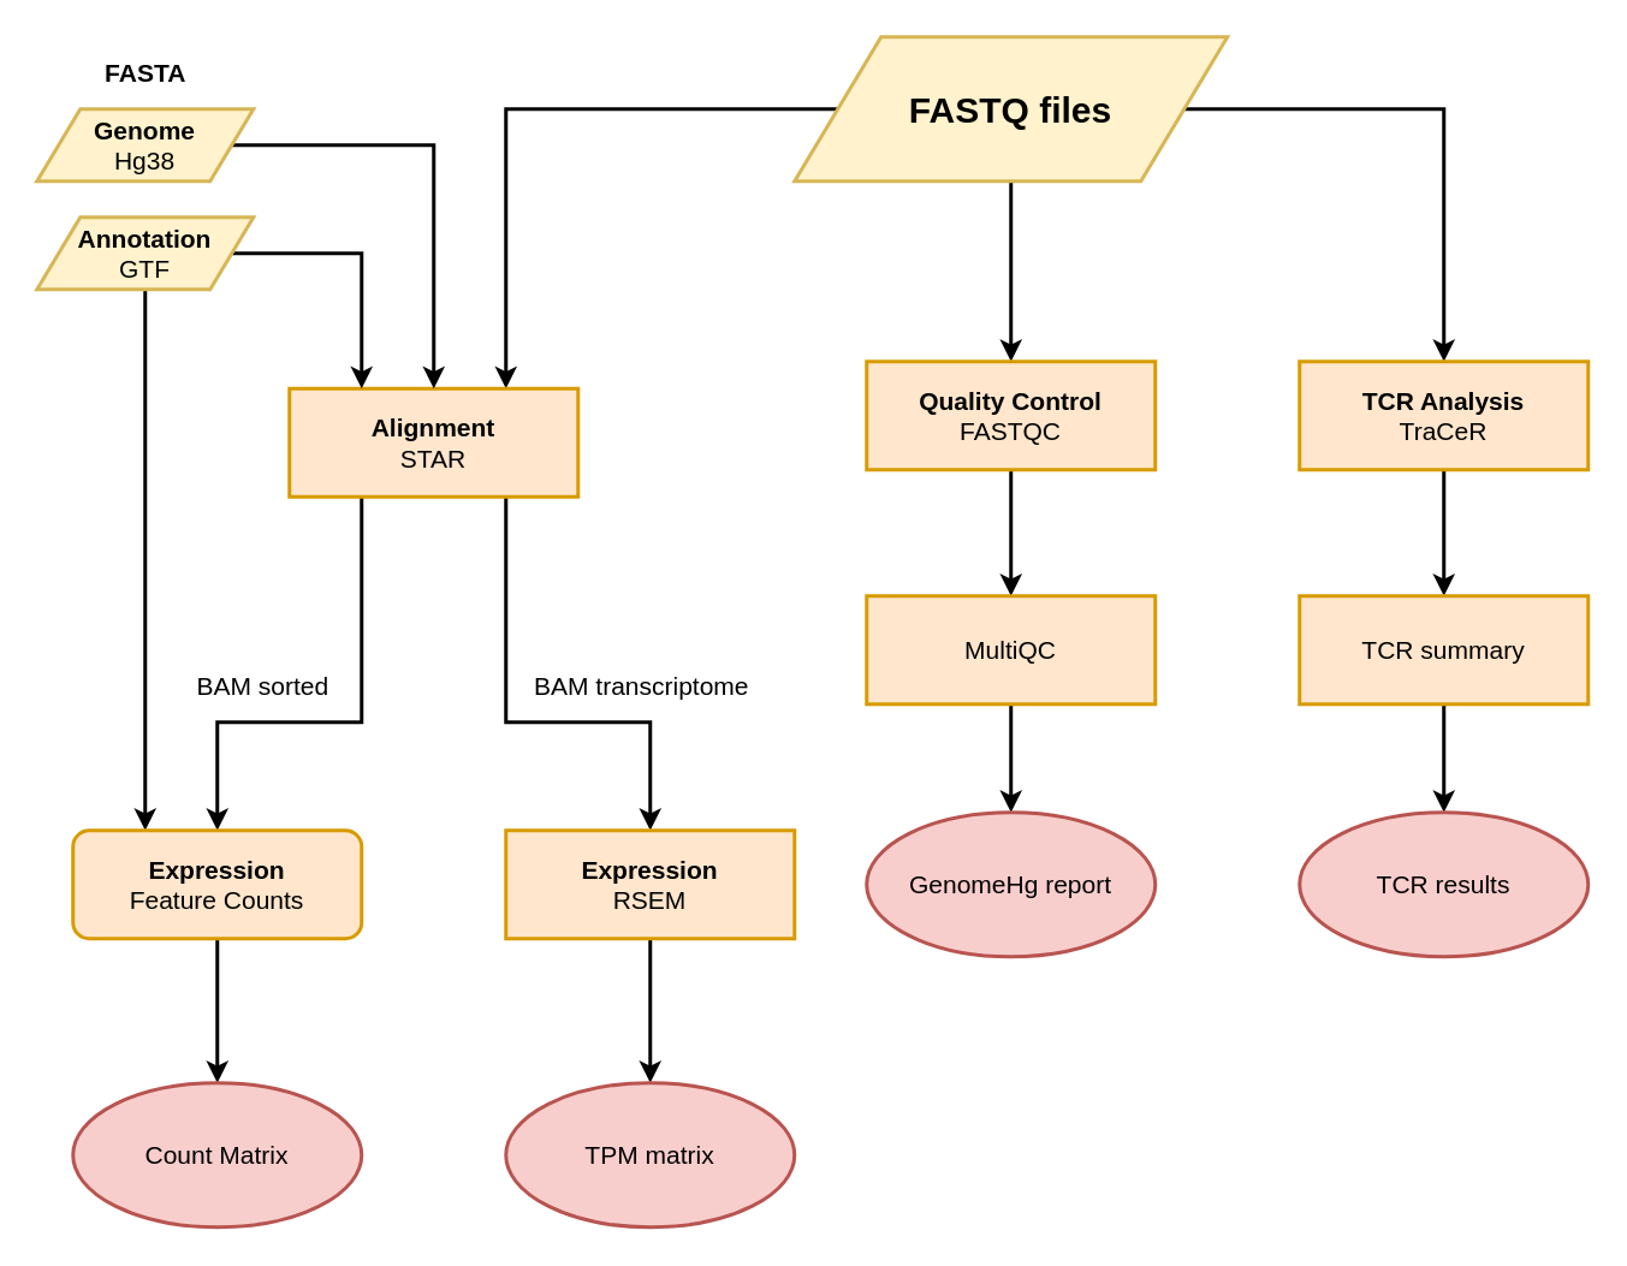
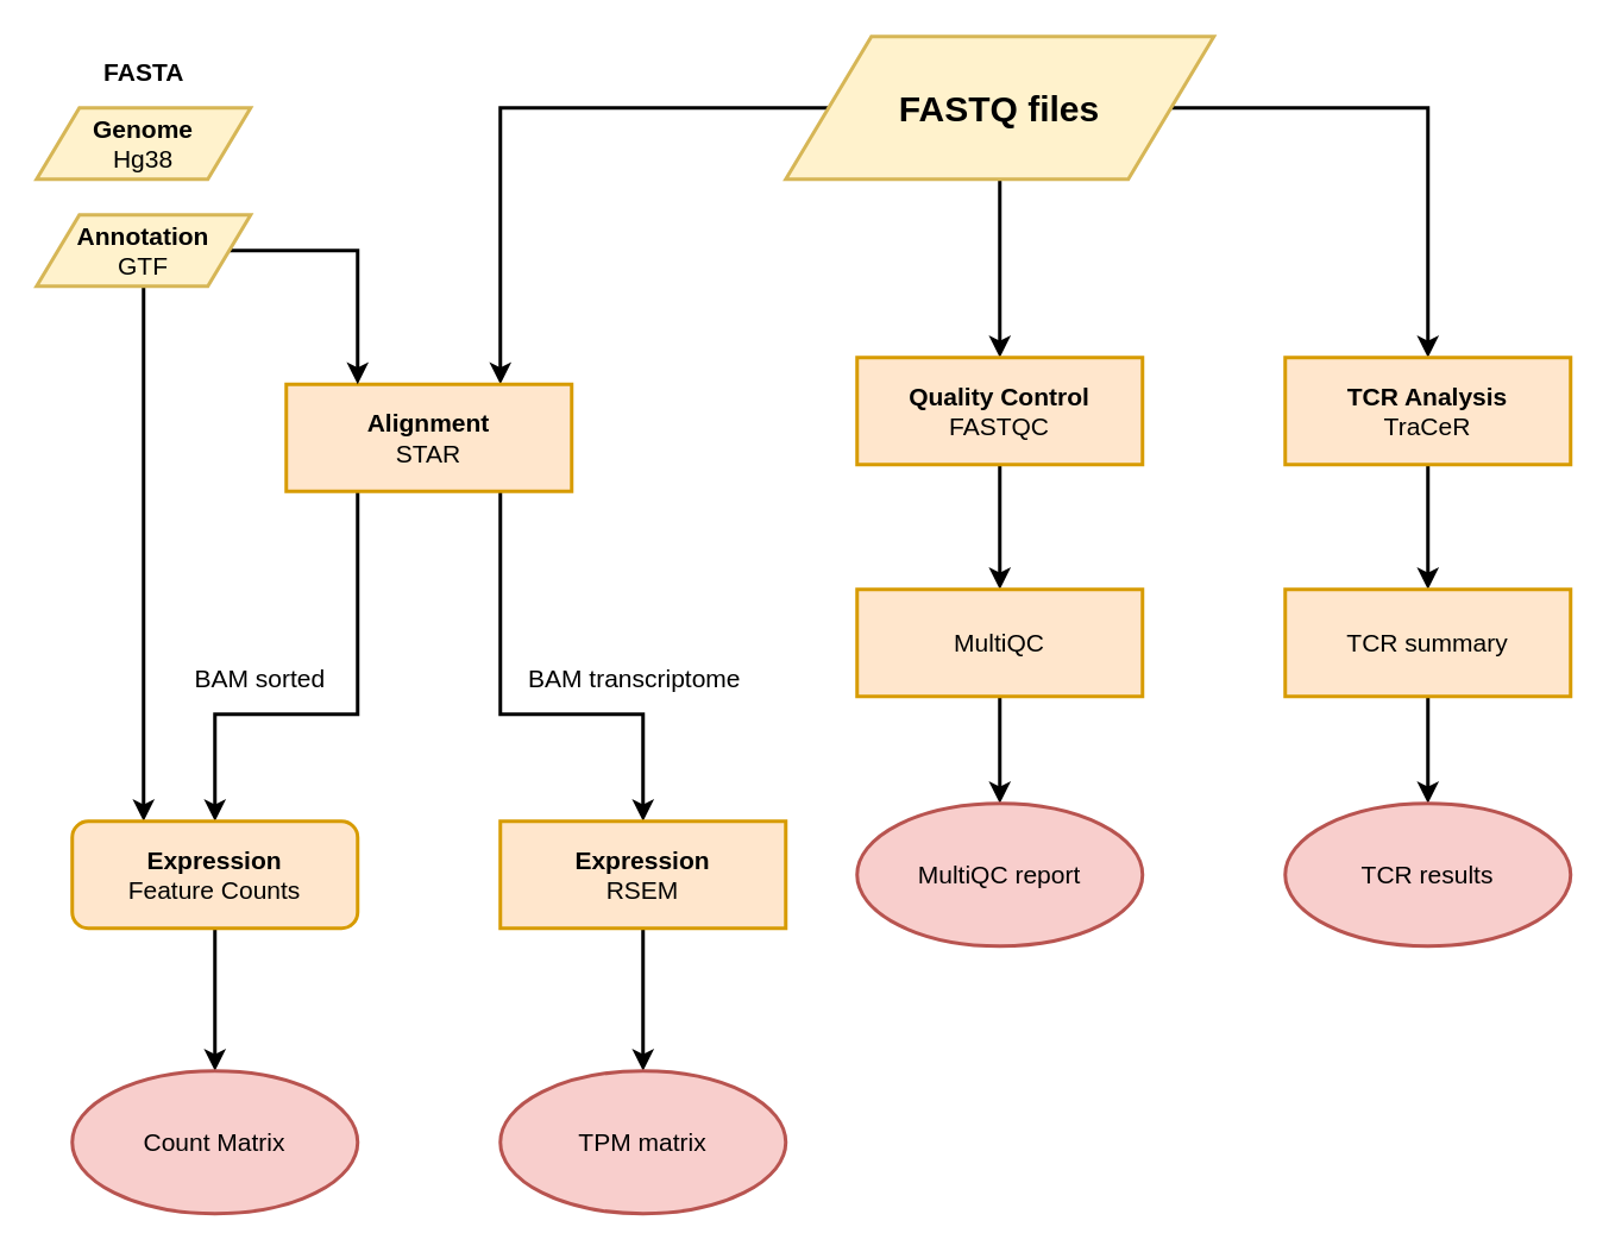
- <mxCell id="13" style="edgeStyle=orthogonalEdgeStyle;orthogonalLoop=1;jettySize=auto;html=1;entryX=0.5;entryY=0;entryDx=0;entryDy=0;exitX=1;exitY=0.5;exitDx=0;exitDy=0;rounded=0;strokeWidth=2;" edge="1" parent="1" source="16" target="12"><mxGeometry relative="1" as="geometry"><mxPoint x="160" y="79.667" as="sourcePoint" /><mxPoint x="241" y="170" as="targetPoint" /><Array as="points"><mxPoint x="240" y="80" /></Array></mxGeometry></mxCell>
- <mxCell id="32" value="&lt;font style=&quot;font-size: 14px&quot;&gt;GenomeHg report&lt;/font&gt;" style="ellipse;whiteSpace=wrap;html=1;rounded=0;strokeWidth=2;fillColor=#f8cecc;strokeColor=#b85450;" vertex="1" parent="1"><mxGeometry x="480" y="450" width="160" height="80" as="geometry" /></mxCell>
+ <mxCell id="32" value="&lt;font style=&quot;font-size: 14px&quot;&gt;MultiQC report&lt;/font&gt;" style="ellipse;whiteSpace=wrap;html=1;rounded=0;strokeWidth=2;fillColor=#f8cecc;strokeColor=#b85450;" vertex="1" parent="1"><mxGeometry x="480" y="450" width="160" height="80" as="geometry" /></mxCell>
